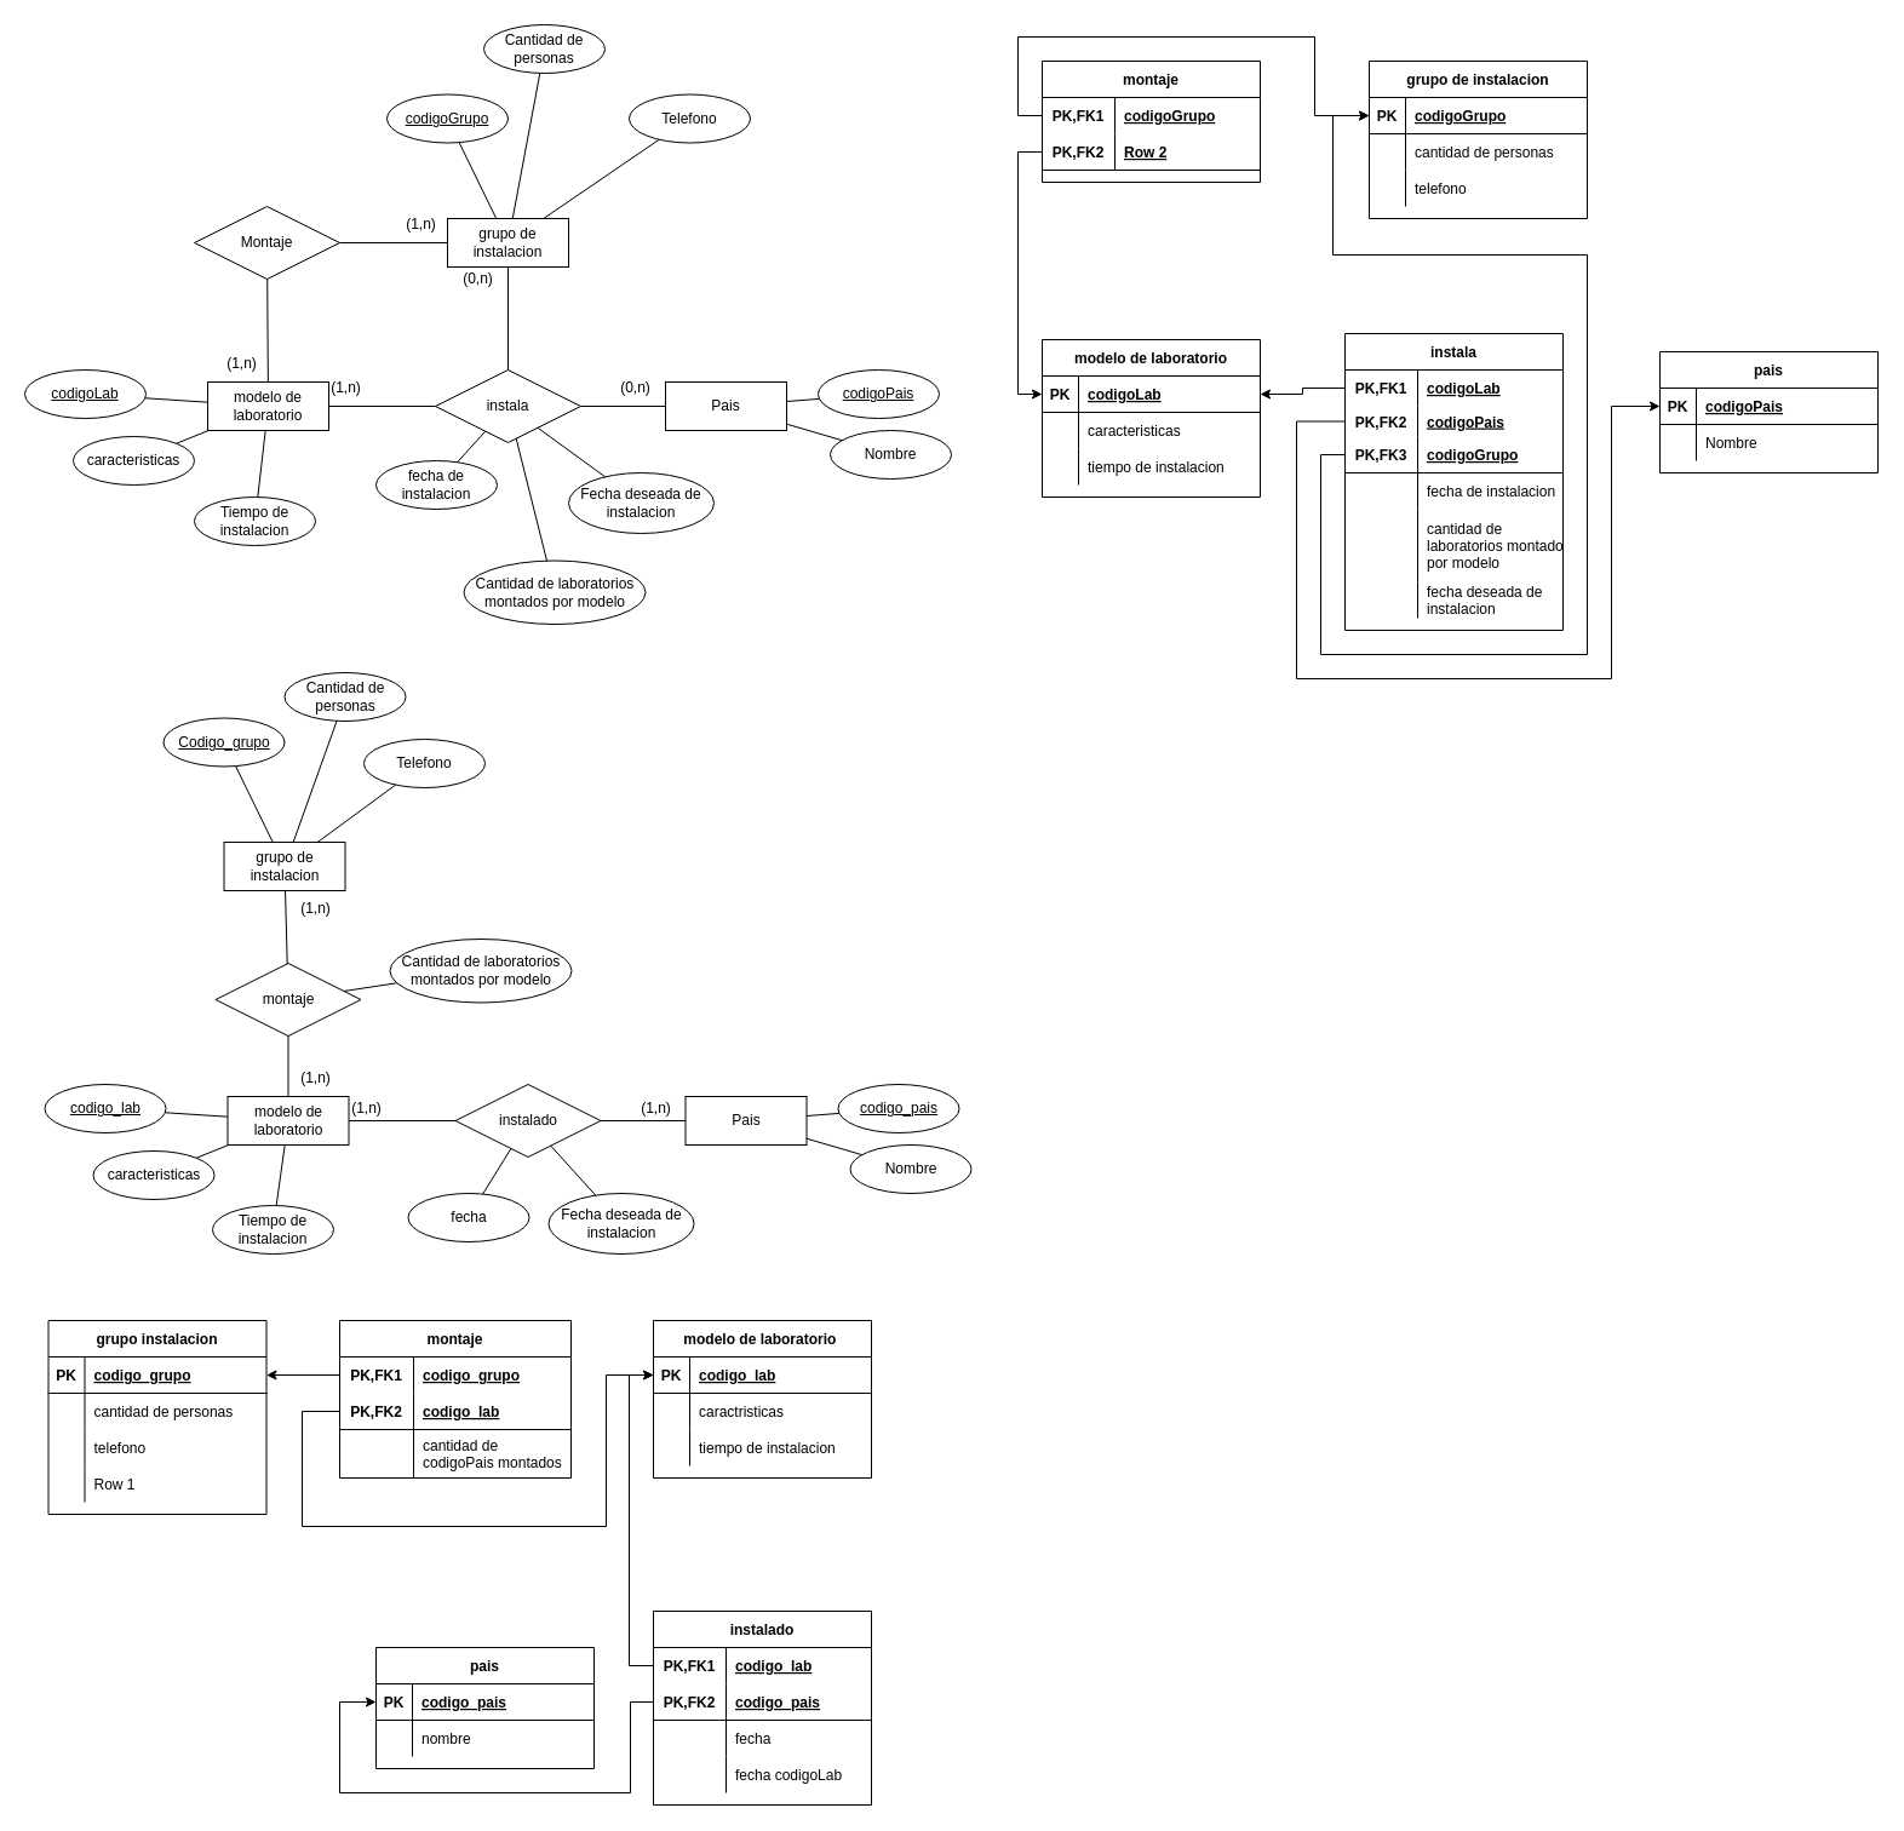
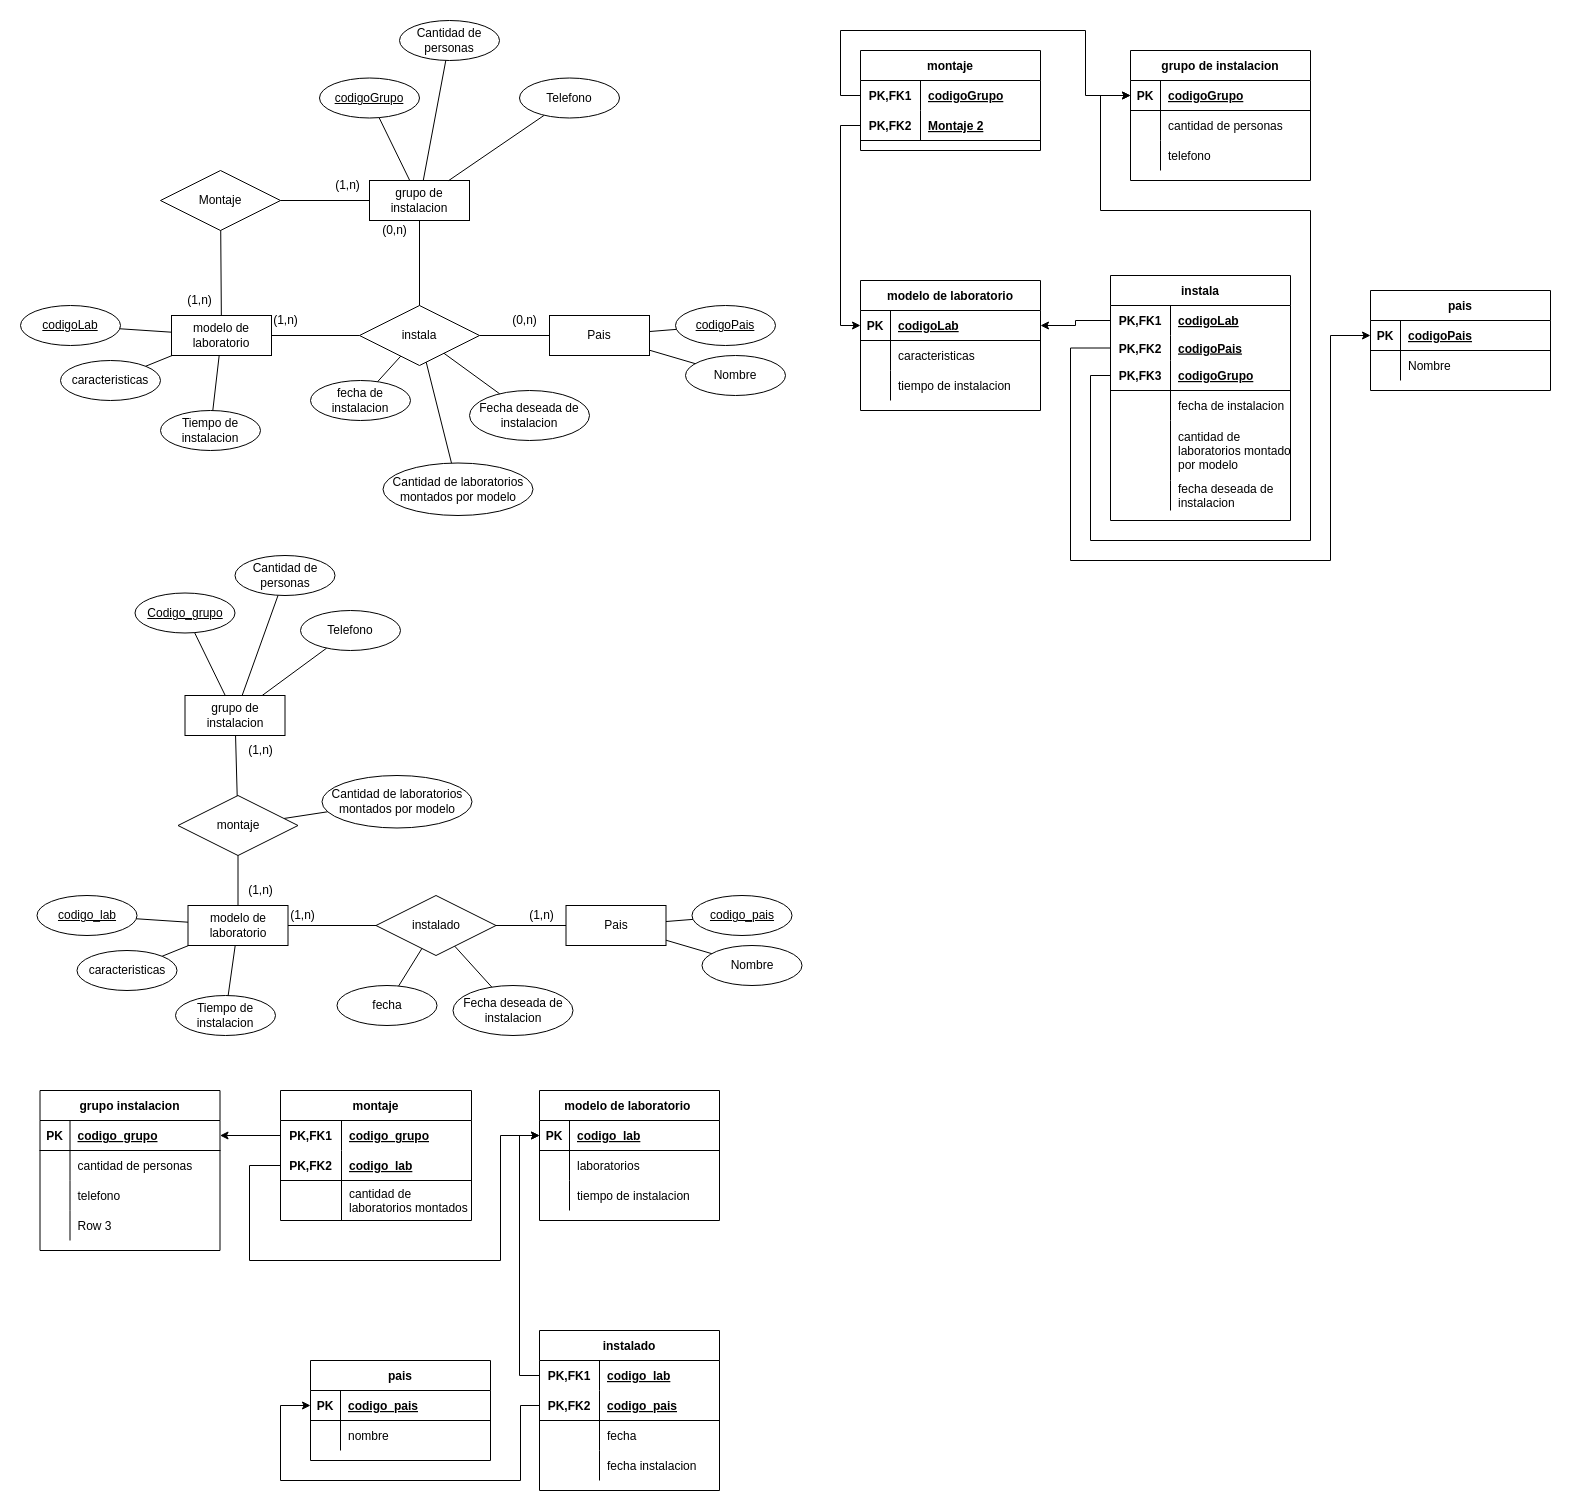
- <mxCell id="164" value="Row 2" style="shape=partialRectangle;connectable=0;fillColor=none;top=0;left=0;bottom=0;right=0;align=left;spacingLeft=6;fontStyle=5;overflow=hidden;" vertex="1" parent="162"><mxGeometry x="60" width="120" height="30" as="geometry"><mxRectangle width="120" height="30" as="alternateBounds" /></mxGeometry></mxCell>
+ <mxCell id="164" value="Montaje 2" style="shape=partialRectangle;connectable=0;fillColor=none;top=0;left=0;bottom=0;right=0;align=left;spacingLeft=6;fontStyle=5;overflow=hidden;" vertex="1" parent="162"><mxGeometry x="60" width="120" height="30" as="geometry"><mxRectangle width="120" height="30" as="alternateBounds" /></mxGeometry></mxCell>
- <mxCell id="93" value="caractristicas" style="shape=partialRectangle;connectable=0;fillColor=none;top=0;left=0;bottom=0;right=0;align=left;spacingLeft=6;overflow=hidden;" vertex="1" parent="91"><mxGeometry x="30" width="150" height="30" as="geometry"><mxRectangle width="150" height="30" as="alternateBounds" /></mxGeometry></mxCell>
+ <mxCell id="93" value="laboratorios" style="shape=partialRectangle;connectable=0;fillColor=none;top=0;left=0;bottom=0;right=0;align=left;spacingLeft=6;overflow=hidden;" vertex="1" parent="91"><mxGeometry x="30" width="150" height="30" as="geometry"><mxRectangle width="150" height="30" as="alternateBounds" /></mxGeometry></mxCell>
- <mxCell id="114" value="cantidad de &#10;codigoPais montados" style="shape=partialRectangle;connectable=0;fillColor=none;top=0;left=0;bottom=0;right=0;align=left;spacingLeft=6;overflow=hidden;" vertex="1" parent="112"><mxGeometry x="61" width="130" height="40" as="geometry"><mxRectangle width="130" height="40" as="alternateBounds" /></mxGeometry></mxCell>
+ <mxCell id="114" value="cantidad de &#10;laboratorios montados" style="shape=partialRectangle;connectable=0;fillColor=none;top=0;left=0;bottom=0;right=0;align=left;spacingLeft=6;overflow=hidden;" vertex="1" parent="112"><mxGeometry x="61" width="130" height="40" as="geometry"><mxRectangle width="130" height="40" as="alternateBounds" /></mxGeometry></mxCell>
- <mxCell id="86" value="Row 1" style="shape=partialRectangle;connectable=0;fillColor=none;top=0;left=0;bottom=0;right=0;align=left;spacingLeft=6;overflow=hidden;" vertex="1" parent="84"><mxGeometry x="30" width="150" height="30" as="geometry"><mxRectangle width="150" height="30" as="alternateBounds" /></mxGeometry></mxCell>
+ <mxCell id="86" value="Row 3" style="shape=partialRectangle;connectable=0;fillColor=none;top=0;left=0;bottom=0;right=0;align=left;spacingLeft=6;overflow=hidden;" vertex="1" parent="84"><mxGeometry x="30" width="150" height="30" as="geometry"><mxRectangle width="150" height="30" as="alternateBounds" /></mxGeometry></mxCell>
- <mxCell id="128" value="fecha codigoLab" style="shape=partialRectangle;connectable=0;fillColor=none;top=0;left=0;bottom=0;right=0;align=left;spacingLeft=6;overflow=hidden;" vertex="1" parent="126"><mxGeometry x="60" width="120" height="30" as="geometry"><mxRectangle width="120" height="30" as="alternateBounds" /></mxGeometry></mxCell>
+ <mxCell id="128" value="fecha instalacion" style="shape=partialRectangle;connectable=0;fillColor=none;top=0;left=0;bottom=0;right=0;align=left;spacingLeft=6;overflow=hidden;" vertex="1" parent="126"><mxGeometry x="60" width="120" height="30" as="geometry"><mxRectangle width="120" height="30" as="alternateBounds" /></mxGeometry></mxCell>
